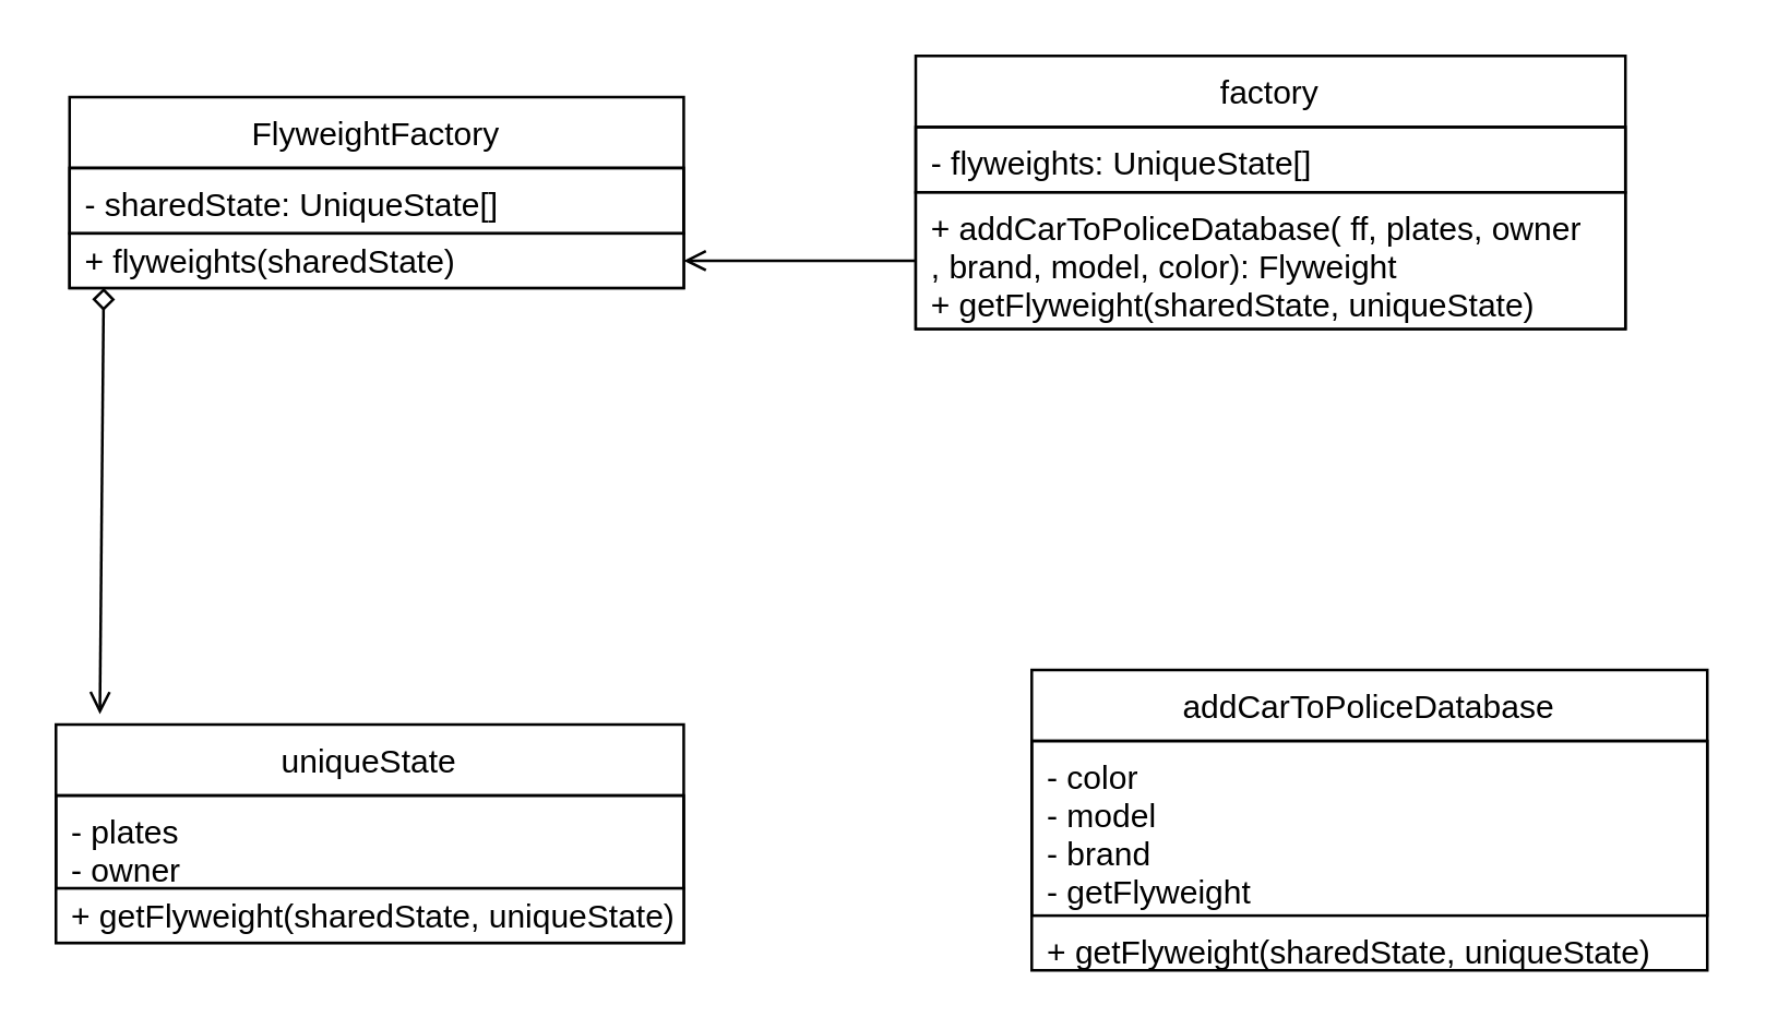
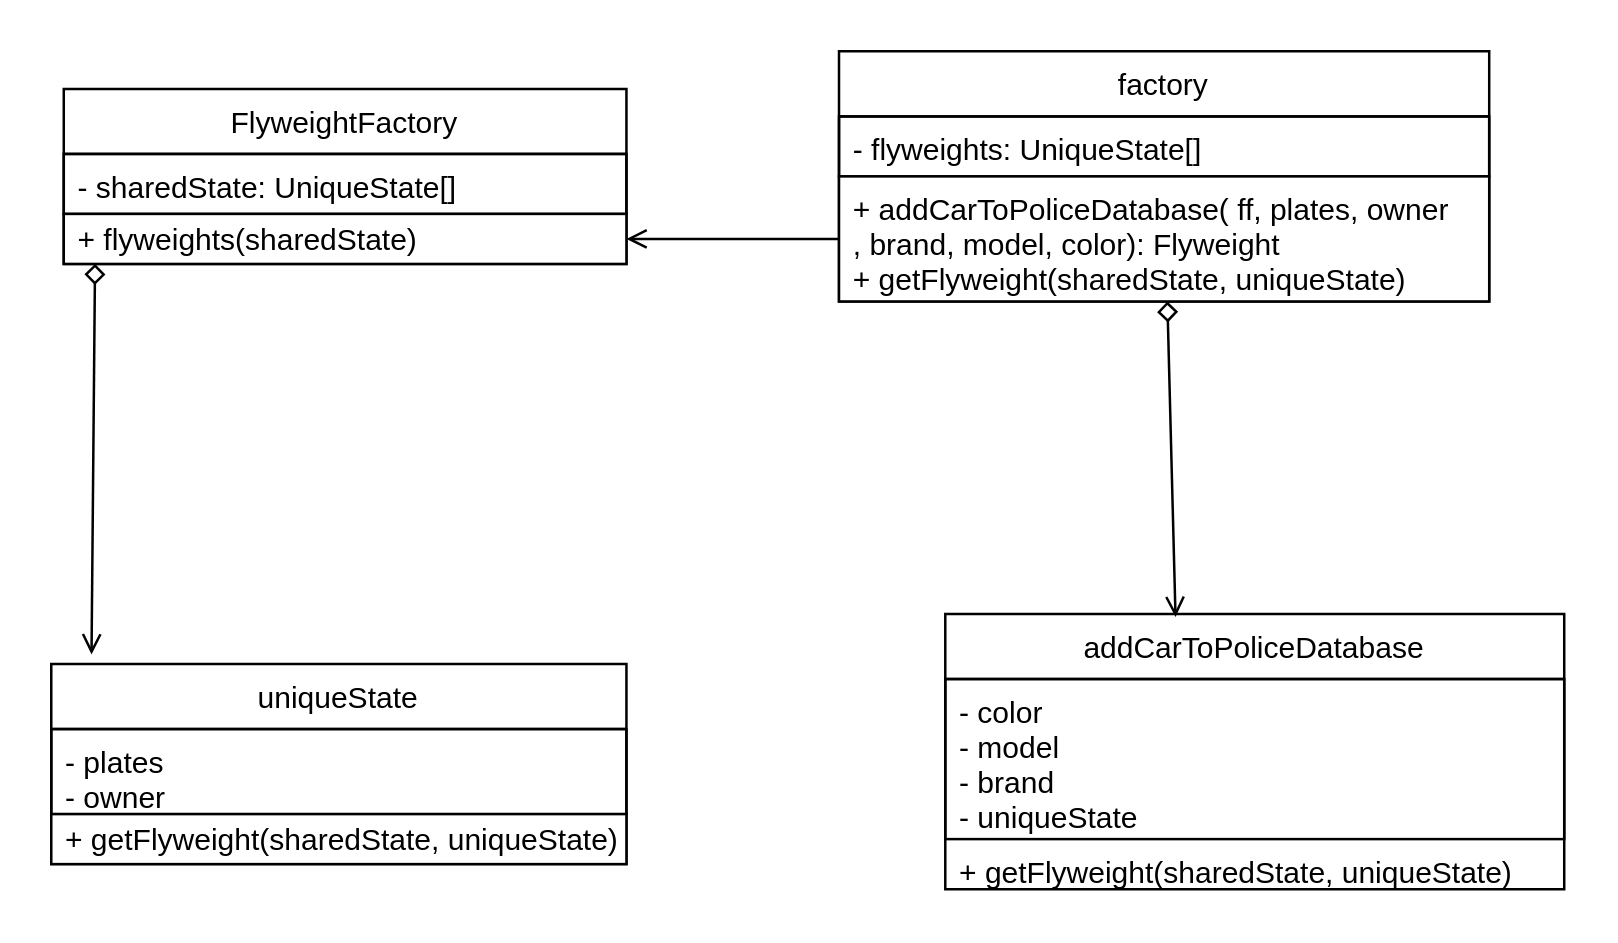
+ <mxCell id="13" style="edgeStyle=none;rounded=0;orthogonalLoop=1;jettySize=auto;html=1;entryX=0.372;entryY=0.011;entryDx=0;entryDy=0;entryPerimeter=0;startArrow=diamond;startFill=0;endArrow=open;endFill=0;" edge="1" parent="1" source="14" target="2"><mxGeometry relative="1" as="geometry" /></mxCell>
- <mxCell id="3" value="- color&#10;- model&#10;- brand&#10;- getFlyweight" style="text;strokeColor=#000000;fillColor=none;align=left;verticalAlign=top;spacingLeft=4;spacingRight=4;overflow=hidden;rotatable=0;points=[[0,0.5],[1,0.5]];portConstraint=eastwest;shadow=0;" vertex="1" parent="2"><mxGeometry y="26" width="247.5" height="64" as="geometry" /></mxCell>
+ <mxCell id="3" value="- color&#10;- model&#10;- brand&#10;- uniqueState" style="text;strokeColor=#000000;fillColor=none;align=left;verticalAlign=top;spacingLeft=4;spacingRight=4;overflow=hidden;rotatable=0;points=[[0,0.5],[1,0.5]];portConstraint=eastwest;shadow=0;" vertex="1" parent="2"><mxGeometry y="26" width="247.5" height="64" as="geometry" /></mxCell>
